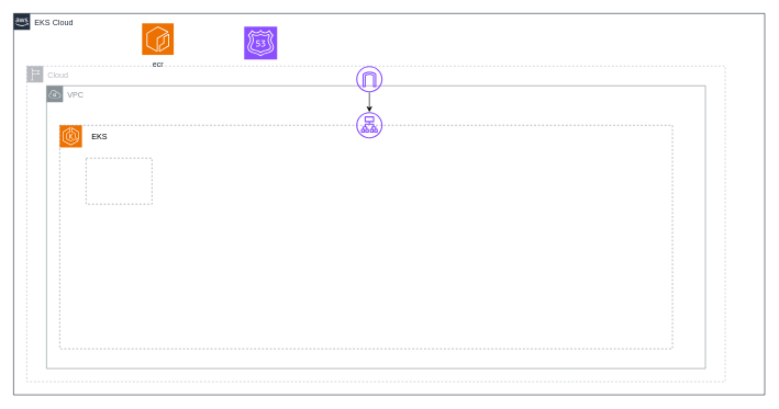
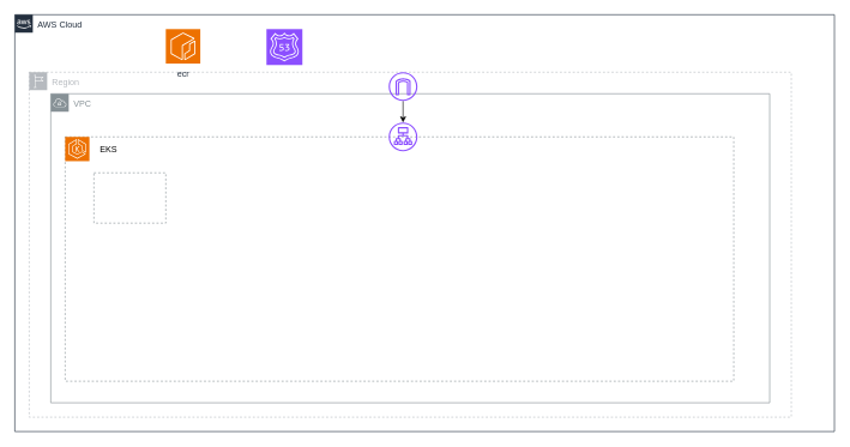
- <mxCell id="2" value="EKS Cloud" style="points=[[0,0],[0.25,0],[0.5,0],[0.75,0],[1,0],[1,0.25],[1,0.5],[1,0.75],[1,1],[0.75,1],[0.5,1],[0.25,1],[0,1],[0,0.75],[0,0.5],[0,0.25]];outlineConnect=0;gradientColor=none;html=1;whiteSpace=wrap;fontSize=12;fontStyle=0;container=1;pointerEvents=0;collapsible=0;recursiveResize=0;shape=mxgraph.aws4.group;grIcon=mxgraph.aws4.group_aws_cloud_alt;strokeColor=#232F3E;fillColor=none;verticalAlign=top;align=left;spacingLeft=30;fontColor=#232F3E;dashed=0;" vertex="1" parent="1"><mxGeometry x="20" y="20" width="1140" height="580" as="geometry" /></mxCell>
+ <mxCell id="2" value="AWS Cloud" style="points=[[0,0],[0.25,0],[0.5,0],[0.75,0],[1,0],[1,0.25],[1,0.5],[1,0.75],[1,1],[0.75,1],[0.5,1],[0.25,1],[0,1],[0,0.75],[0,0.5],[0,0.25]];outlineConnect=0;gradientColor=none;html=1;whiteSpace=wrap;fontSize=12;fontStyle=0;container=1;pointerEvents=0;collapsible=0;recursiveResize=0;shape=mxgraph.aws4.group;grIcon=mxgraph.aws4.group_aws_cloud_alt;strokeColor=#232F3E;fillColor=none;verticalAlign=top;align=left;spacingLeft=30;fontColor=#232F3E;dashed=0;" vertex="1" parent="1"><mxGeometry x="20" y="20" width="1140" height="580" as="geometry" /></mxCell>
- <mxCell id="11" value="ecr" style="sketch=0;points=[[0,0,0],[0.25,0,0],[0.5,0,0],[0.75,0,0],[1,0,0],[0,1,0],[0.25,1,0],[0.5,1,0],[0.75,1,0],[1,1,0],[0,0.25,0],[0,0.5,0],[0,0.75,0],[1,0.25,0],[1,0.5,0],[1,0.75,0]];outlineConnect=0;fontColor=#232F3E;fillColor=#ED7100;strokeColor=#ffffff;dashed=0;verticalLabelPosition=bottom;verticalAlign=top;align=center;html=1;fontSize=12;fontStyle=0;aspect=fixed;shape=mxgraph.aws4.resourceIcon;resIcon=mxgraph.aws4.ecr;" vertex="1" parent="2"><mxGeometry x="195" y="15" width="48" height="48" as="geometry" /></mxCell>
+ <mxCell id="11" value="ecr" style="sketch=0;points=[[0,0,0],[0.25,0,0],[0.5,0,0],[0.75,0,0],[1,0,0],[0,1,0],[0.25,1,0],[0.5,1,0],[0.75,1,0],[1,1,0],[0,0.25,0],[0,0.5,0],[0,0.75,0],[1,0.25,0],[1,0.5,0],[1,0.75,0]];outlineConnect=0;fontColor=#232F3E;fillColor=#ED7100;strokeColor=#ffffff;dashed=0;verticalLabelPosition=bottom;verticalAlign=top;align=center;html=1;fontSize=12;fontStyle=0;aspect=fixed;shape=mxgraph.aws4.resourceIcon;resIcon=mxgraph.aws4.ecr;" vertex="1" parent="2"><mxGeometry x="210" y="20" width="48" height="48" as="geometry" /></mxCell>
- <mxCell id="3" value="Cloud" style="sketch=0;outlineConnect=0;gradientColor=none;html=1;whiteSpace=wrap;fontSize=12;fontStyle=0;shape=mxgraph.aws4.group;grIcon=mxgraph.aws4.group_region;strokeColor=#B6BABF;fillColor=none;verticalAlign=top;align=left;spacingLeft=30;fontColor=#B6BABF;dashed=1;" vertex="1" parent="2"><mxGeometry x="20" y="80" width="1060" height="480" as="geometry" /></mxCell>
+ <mxCell id="3" value="Region" style="sketch=0;outlineConnect=0;gradientColor=none;html=1;whiteSpace=wrap;fontSize=12;fontStyle=0;shape=mxgraph.aws4.group;grIcon=mxgraph.aws4.group_region;strokeColor=#B6BABF;fillColor=none;verticalAlign=top;align=left;spacingLeft=30;fontColor=#B6BABF;dashed=1;" vertex="1" parent="2"><mxGeometry x="20" y="80" width="1060" height="480" as="geometry" /></mxCell>
